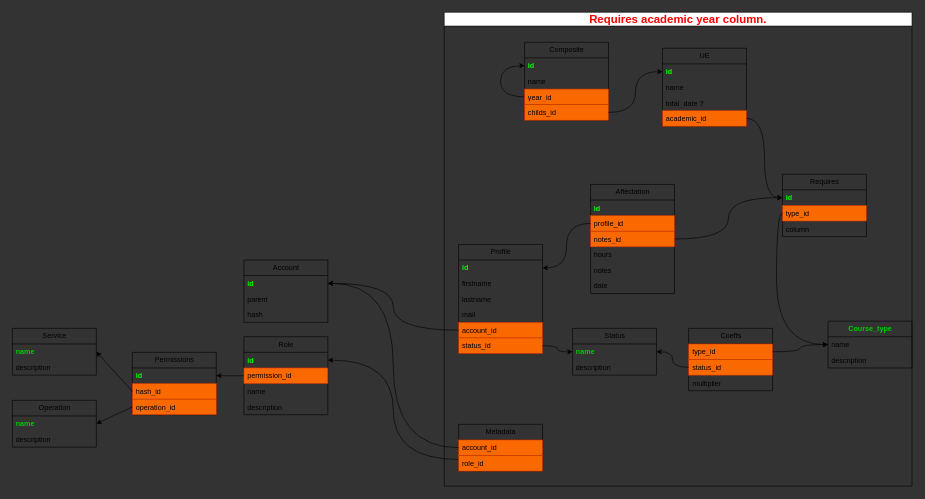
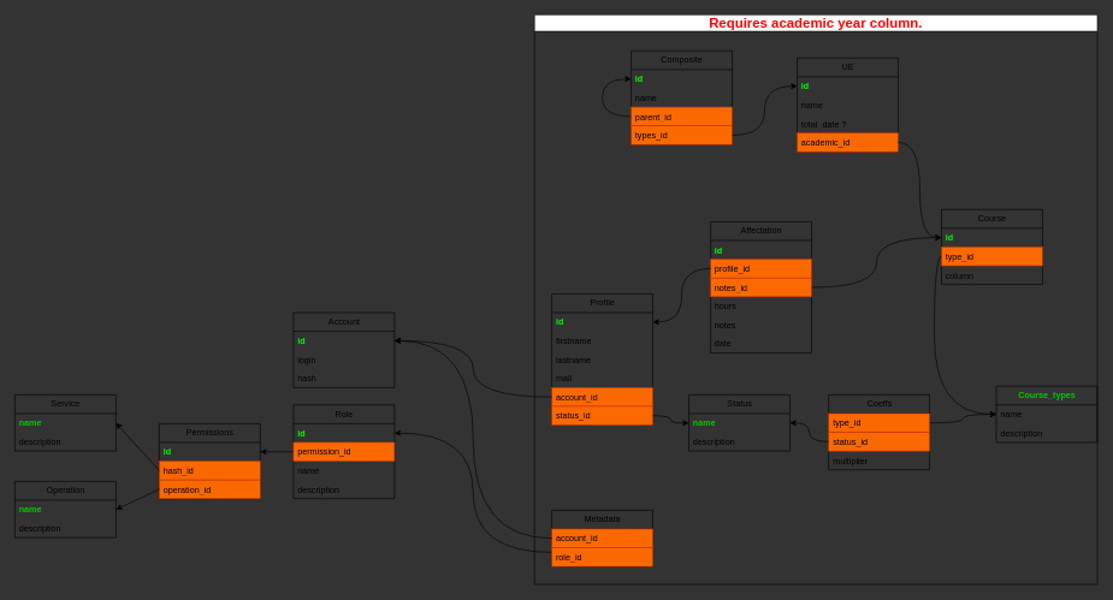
- <mxCell id="52" value="year_id" style="text;strokeColor=#C73500;fillColor=#fa6800;align=left;verticalAlign=top;spacingLeft=4;spacingRight=4;overflow=hidden;rotatable=0;points=[[0,0.5],[1,0.5]];portConstraint=eastwest;whiteSpace=wrap;html=1;fontColor=#000000;" parent="48" vertex="1"><mxGeometry y="78" width="140" height="26" as="geometry" /></mxCell>
+ <mxCell id="52" value="parent_id" style="text;strokeColor=#C73500;fillColor=#fa6800;align=left;verticalAlign=top;spacingLeft=4;spacingRight=4;overflow=hidden;rotatable=0;points=[[0,0.5],[1,0.5]];portConstraint=eastwest;whiteSpace=wrap;html=1;fontColor=#000000;" parent="48" vertex="1"><mxGeometry y="78" width="140" height="26" as="geometry" /></mxCell>
- <mxCell id="53" value="childs_id" style="text;strokeColor=#C73500;fillColor=#fa6800;align=left;verticalAlign=top;spacingLeft=4;spacingRight=4;overflow=hidden;rotatable=0;points=[[0,0.5],[1,0.5]];portConstraint=eastwest;whiteSpace=wrap;html=1;fontColor=#000000;" parent="48" vertex="1"><mxGeometry y="104" width="140" height="26" as="geometry" /></mxCell>
+ <mxCell id="53" value="types_id" style="text;strokeColor=#C73500;fillColor=#fa6800;align=left;verticalAlign=top;spacingLeft=4;spacingRight=4;overflow=hidden;rotatable=0;points=[[0,0.5],[1,0.5]];portConstraint=eastwest;whiteSpace=wrap;html=1;fontColor=#000000;" parent="48" vertex="1"><mxGeometry y="104" width="140" height="26" as="geometry" /></mxCell>
- <mxCell id="39" value="Requires" style="swimlane;fontStyle=0;childLayout=stackLayout;horizontal=1;startSize=26;fillColor=none;horizontalStack=0;resizeParent=1;resizeParentMax=0;resizeLast=0;collapsible=1;marginBottom=0;html=1;" parent="1" vertex="1"><mxGeometry x="1304" y="290" width="140" height="104" as="geometry" /></mxCell>
+ <mxCell id="39" value="Course" style="swimlane;fontStyle=0;childLayout=stackLayout;horizontal=1;startSize=26;fillColor=none;horizontalStack=0;resizeParent=1;resizeParentMax=0;resizeLast=0;collapsible=1;marginBottom=0;html=1;" parent="1" vertex="1"><mxGeometry x="1304" y="290" width="140" height="104" as="geometry" /></mxCell>
- <mxCell id="11" value="parent" style="text;strokeColor=none;fillColor=none;align=left;verticalAlign=top;spacingLeft=4;spacingRight=4;overflow=hidden;rotatable=0;points=[[0,0.5],[1,0.5]];portConstraint=eastwest;whiteSpace=wrap;html=1;" parent="9" vertex="1"><mxGeometry y="52" width="140" height="26" as="geometry" /></mxCell>
+ <mxCell id="11" value="login" style="text;strokeColor=none;fillColor=none;align=left;verticalAlign=top;spacingLeft=4;spacingRight=4;overflow=hidden;rotatable=0;points=[[0,0.5],[1,0.5]];portConstraint=eastwest;whiteSpace=wrap;html=1;" parent="9" vertex="1"><mxGeometry y="52" width="140" height="26" as="geometry" /></mxCell>
- <mxCell id="73" value="Course_type" style="swimlane;fontStyle=1;childLayout=stackLayout;horizontal=1;startSize=26;fillColor=none;horizontalStack=0;resizeParent=1;resizeParentMax=0;resizeLast=0;collapsible=1;marginBottom=0;html=1;fontColor=#00CC00;" parent="72" vertex="1"><mxGeometry x="640" y="515" width="140" height="78" as="geometry" /></mxCell>
+ <mxCell id="73" value="Course_types" style="swimlane;fontStyle=1;childLayout=stackLayout;horizontal=1;startSize=26;fillColor=none;horizontalStack=0;resizeParent=1;resizeParentMax=0;resizeLast=0;collapsible=1;marginBottom=0;html=1;fontColor=#00CC00;" parent="72" vertex="1"><mxGeometry x="640" y="515" width="140" height="78" as="geometry" /></mxCell>
